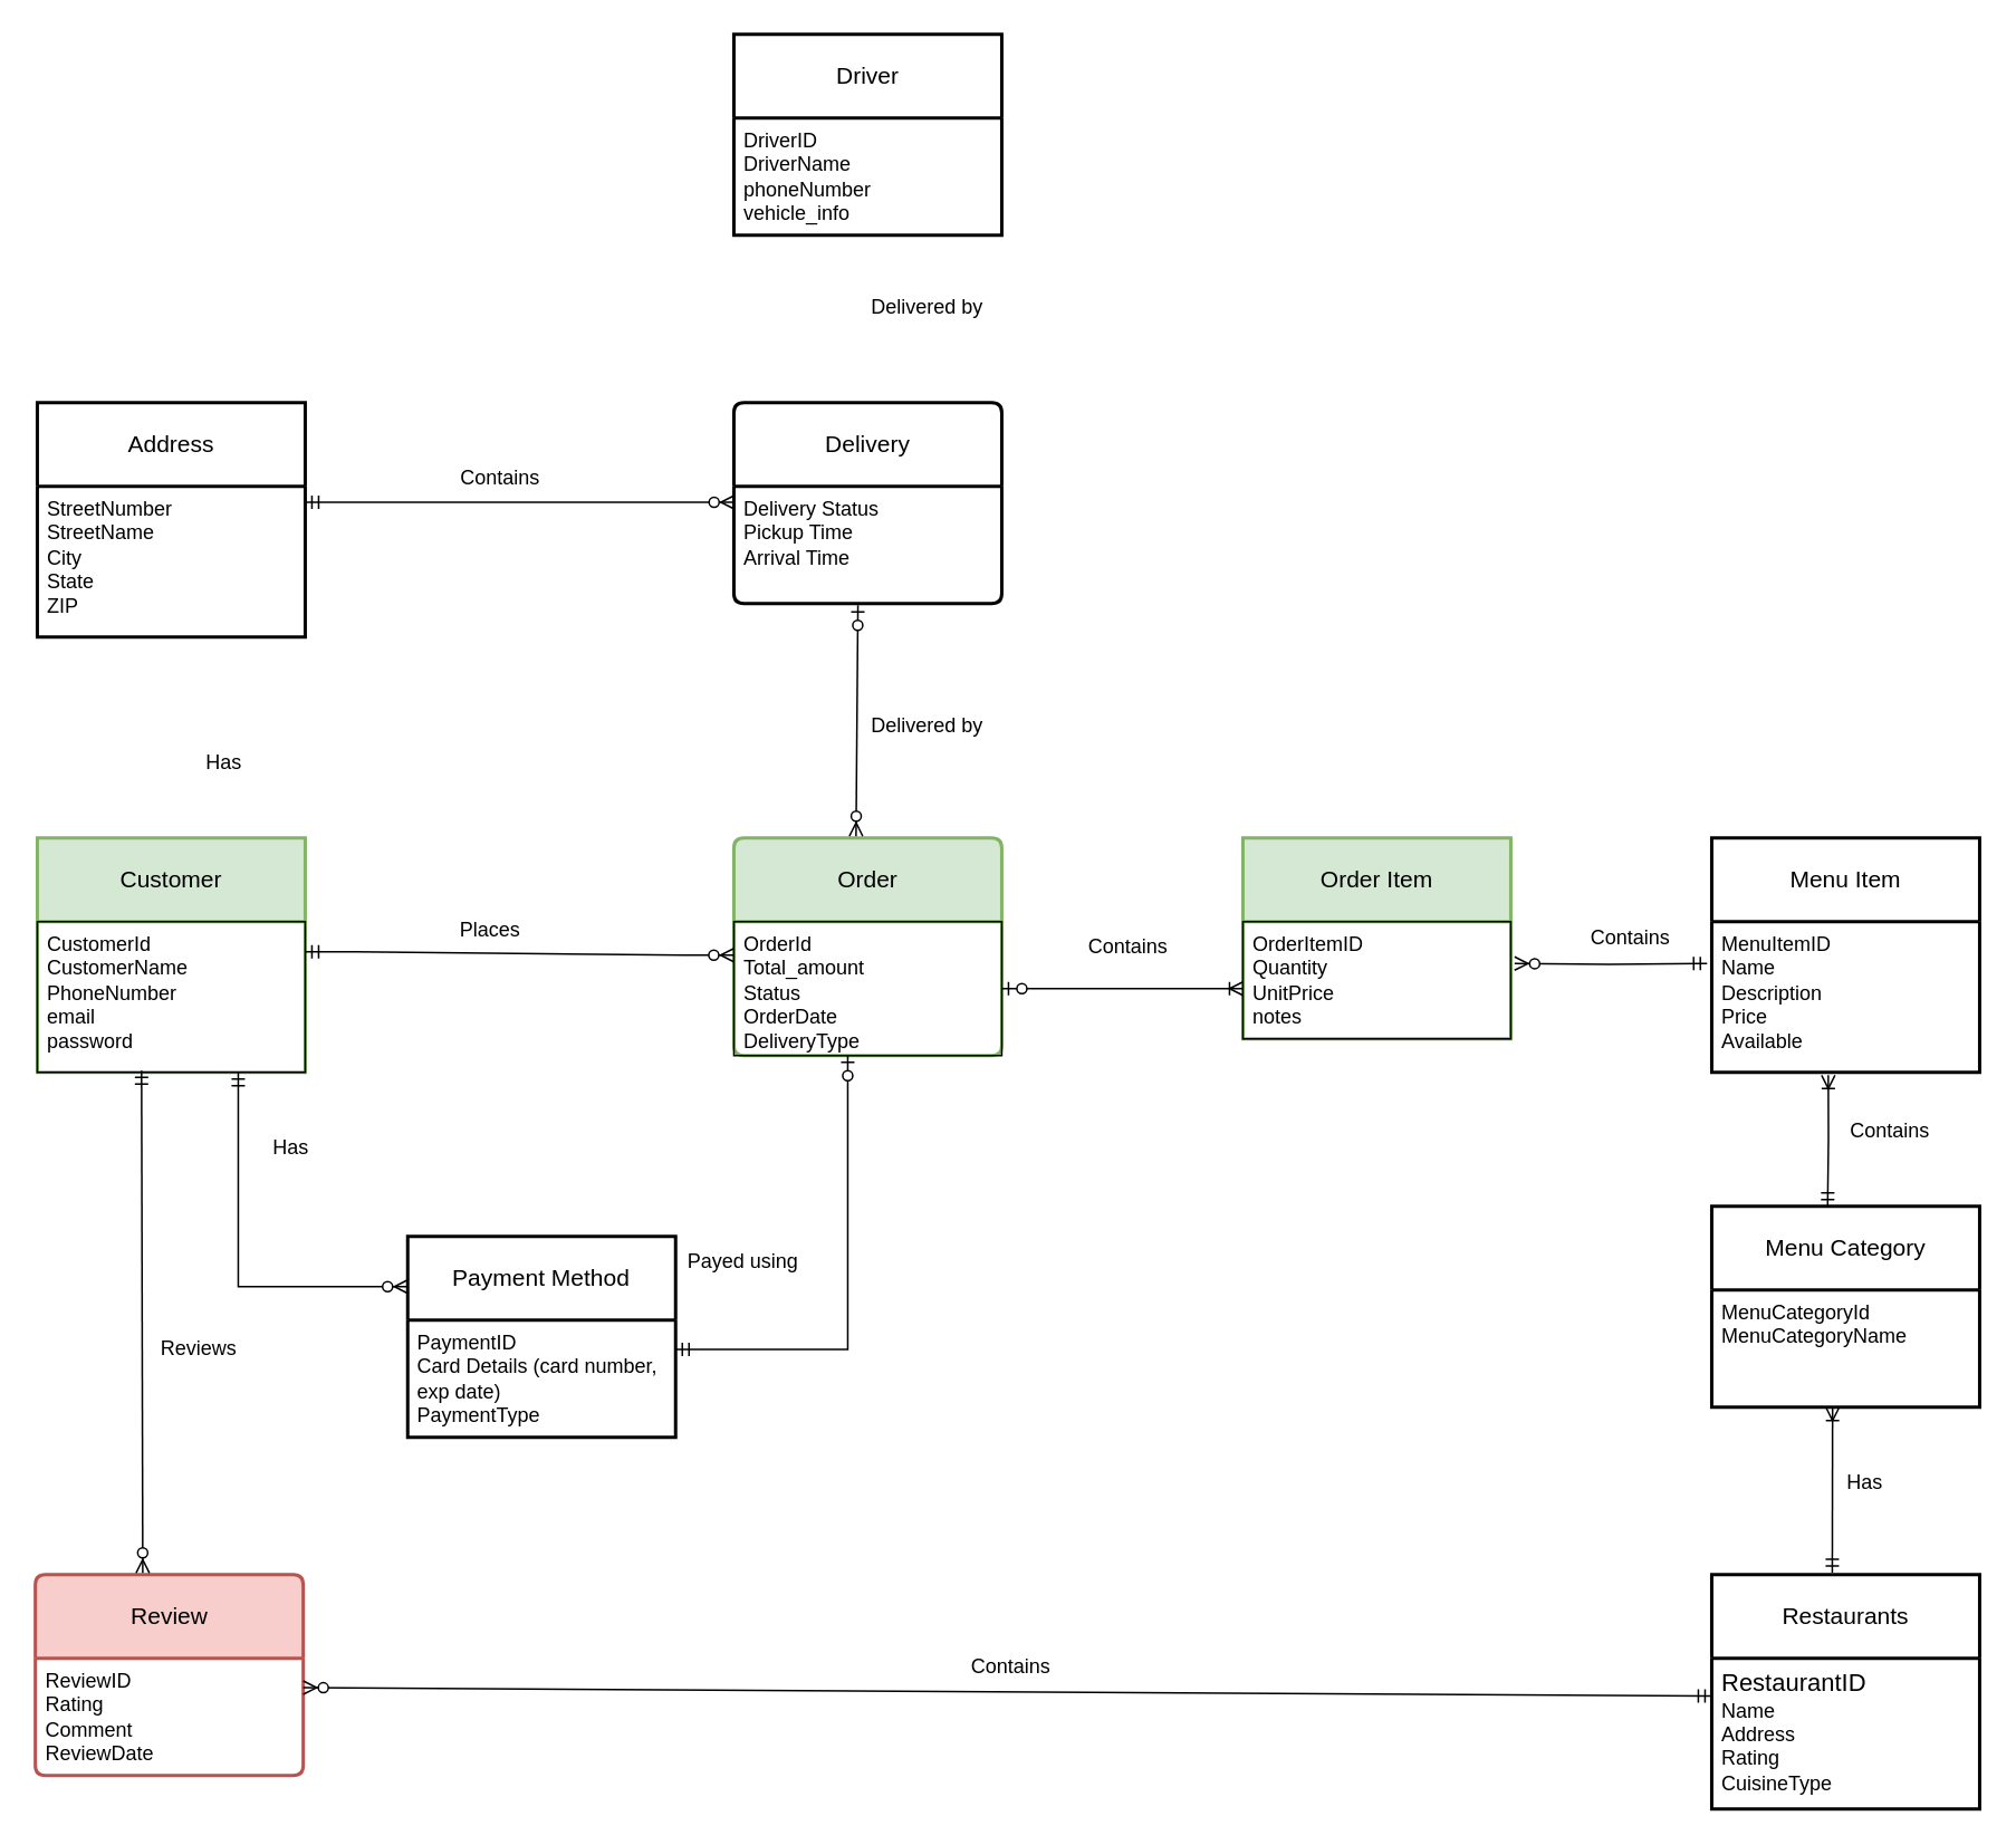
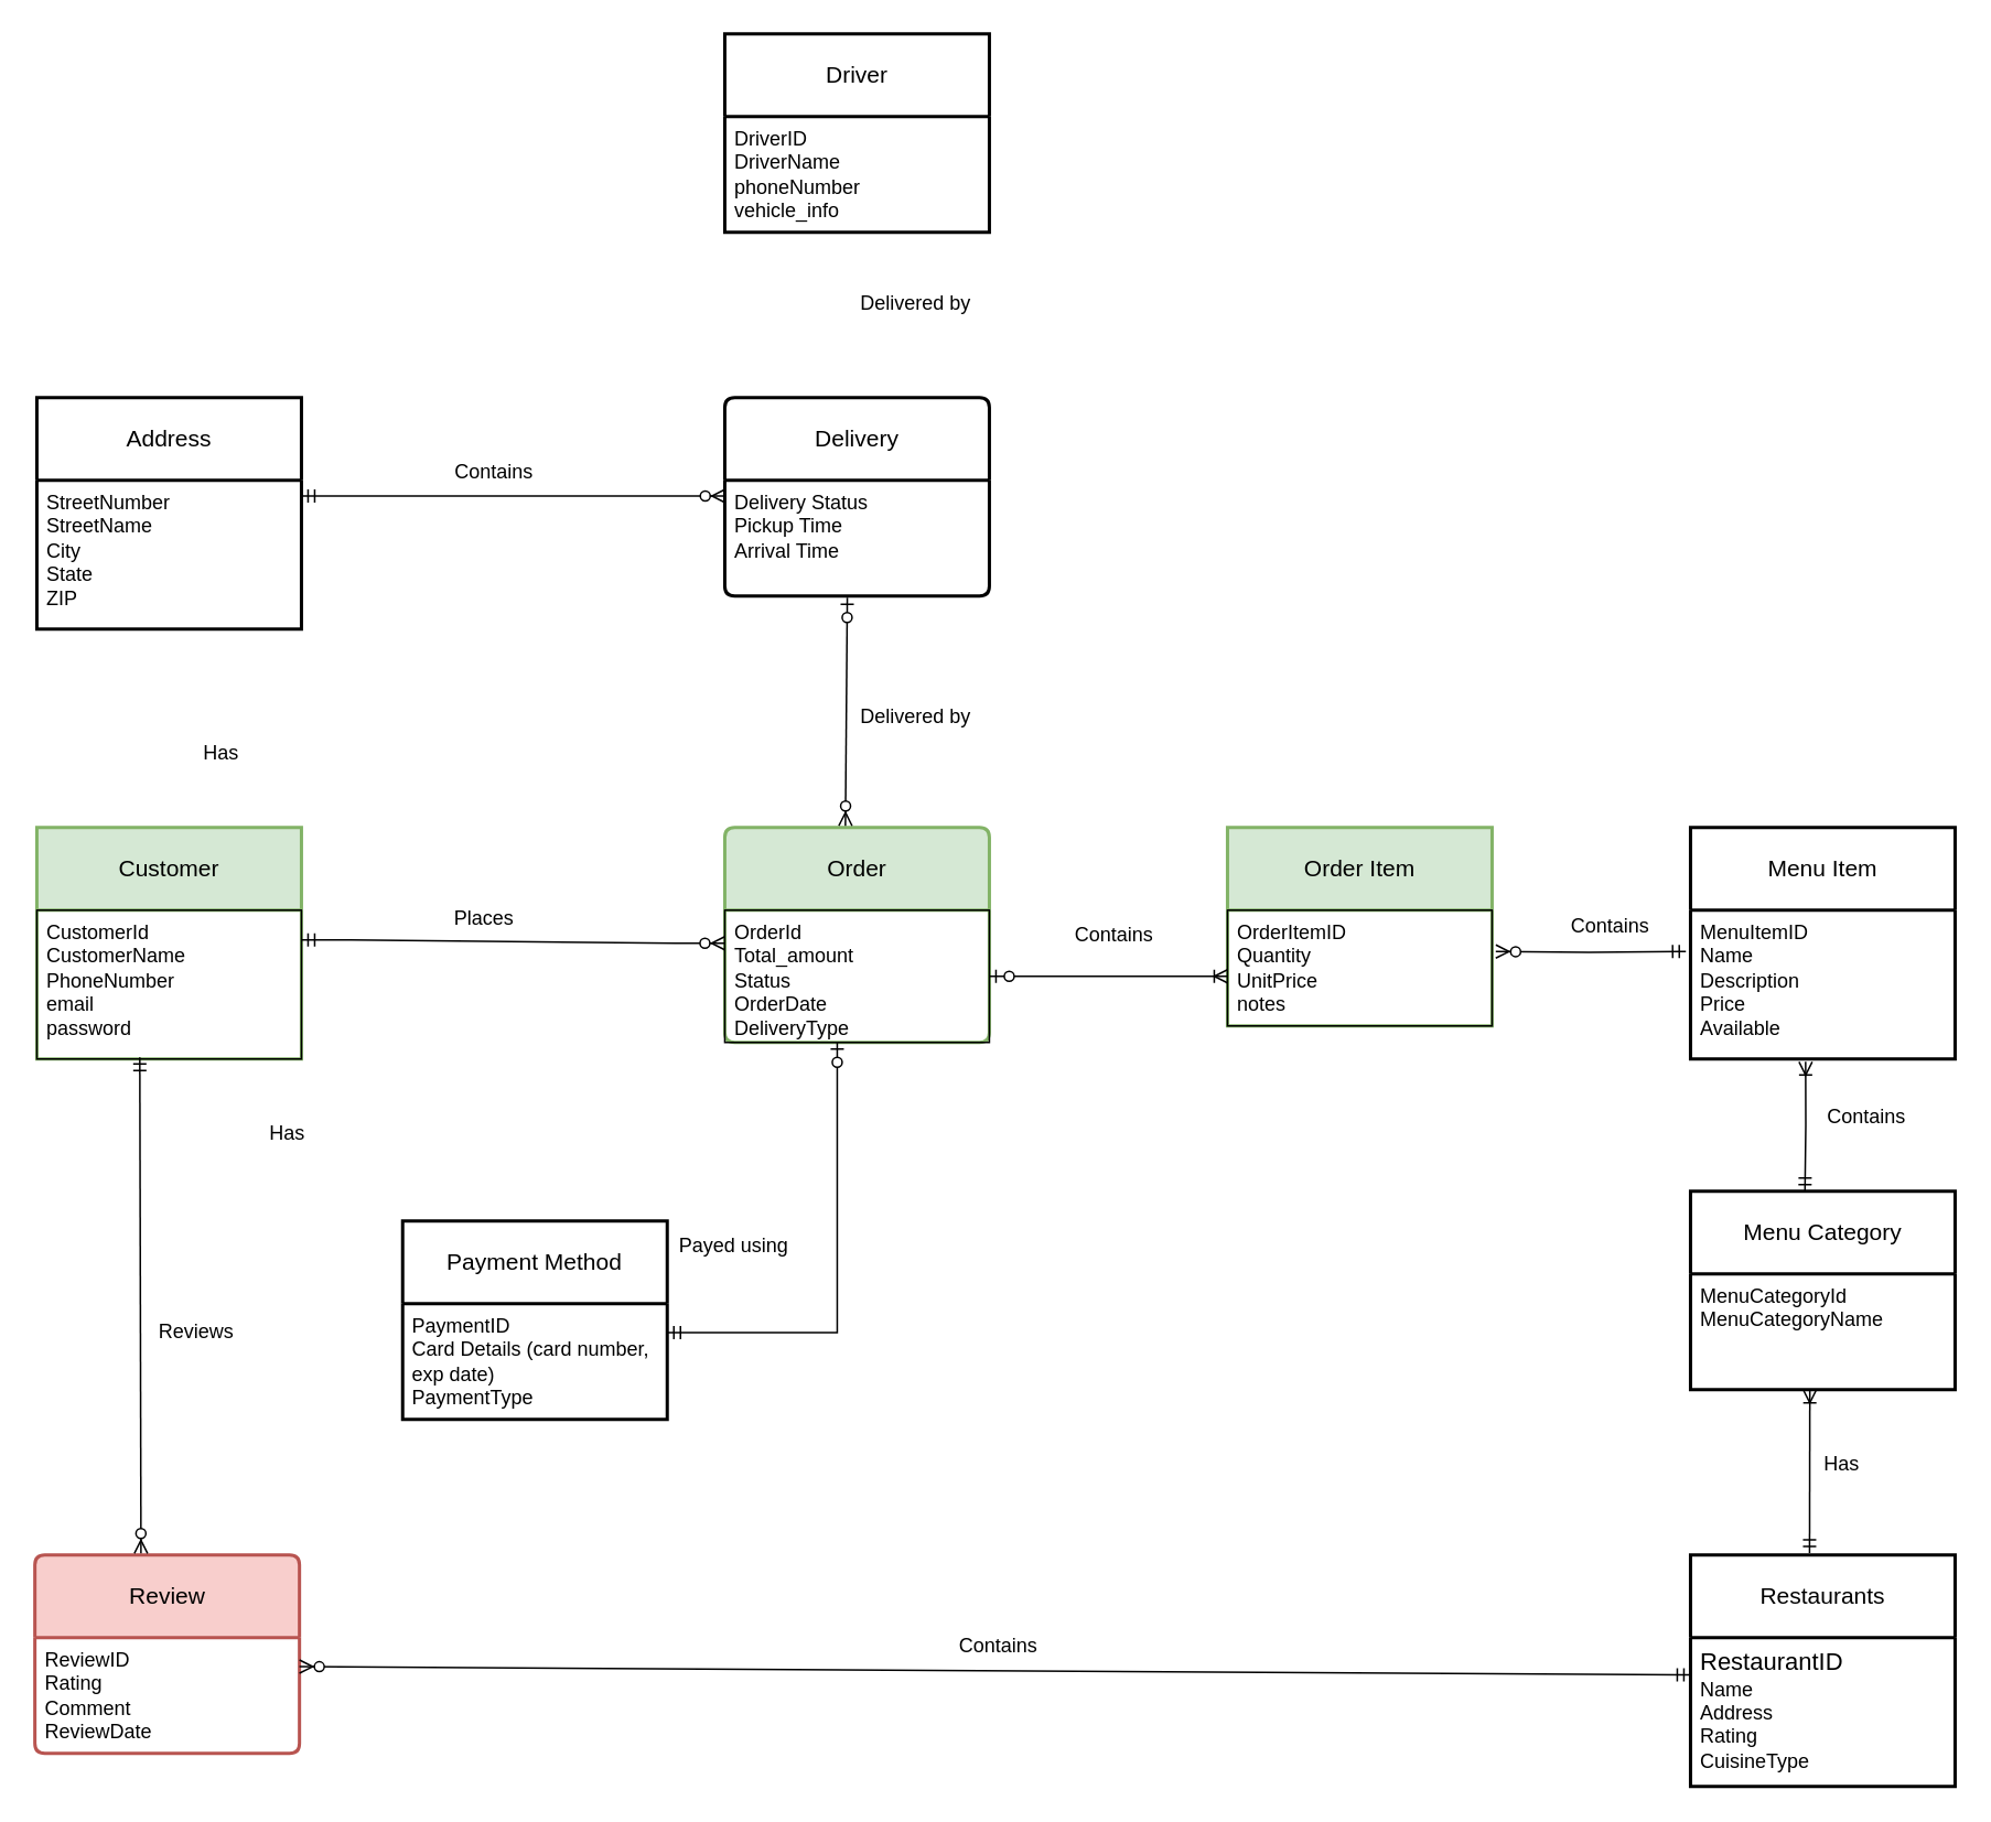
- <mxCell id="21" value="" style="fontSize=12;html=1;endArrow=ERzeroToMany;startArrow=ERmandOne;rounded=0;exitX=0.75;exitY=1;exitDx=0;exitDy=0;edgeStyle=orthogonalEdgeStyle;entryX=0;entryY=0.25;entryDx=0;entryDy=0;" edge="1" parent="1" source="3" target="10"><mxGeometry width="100" height="100" relative="1" as="geometry"><mxPoint x="133" y="667.79" as="sourcePoint" /><mxPoint x="194.2" y="838.29" as="targetPoint" /></mxGeometry></mxCell>
